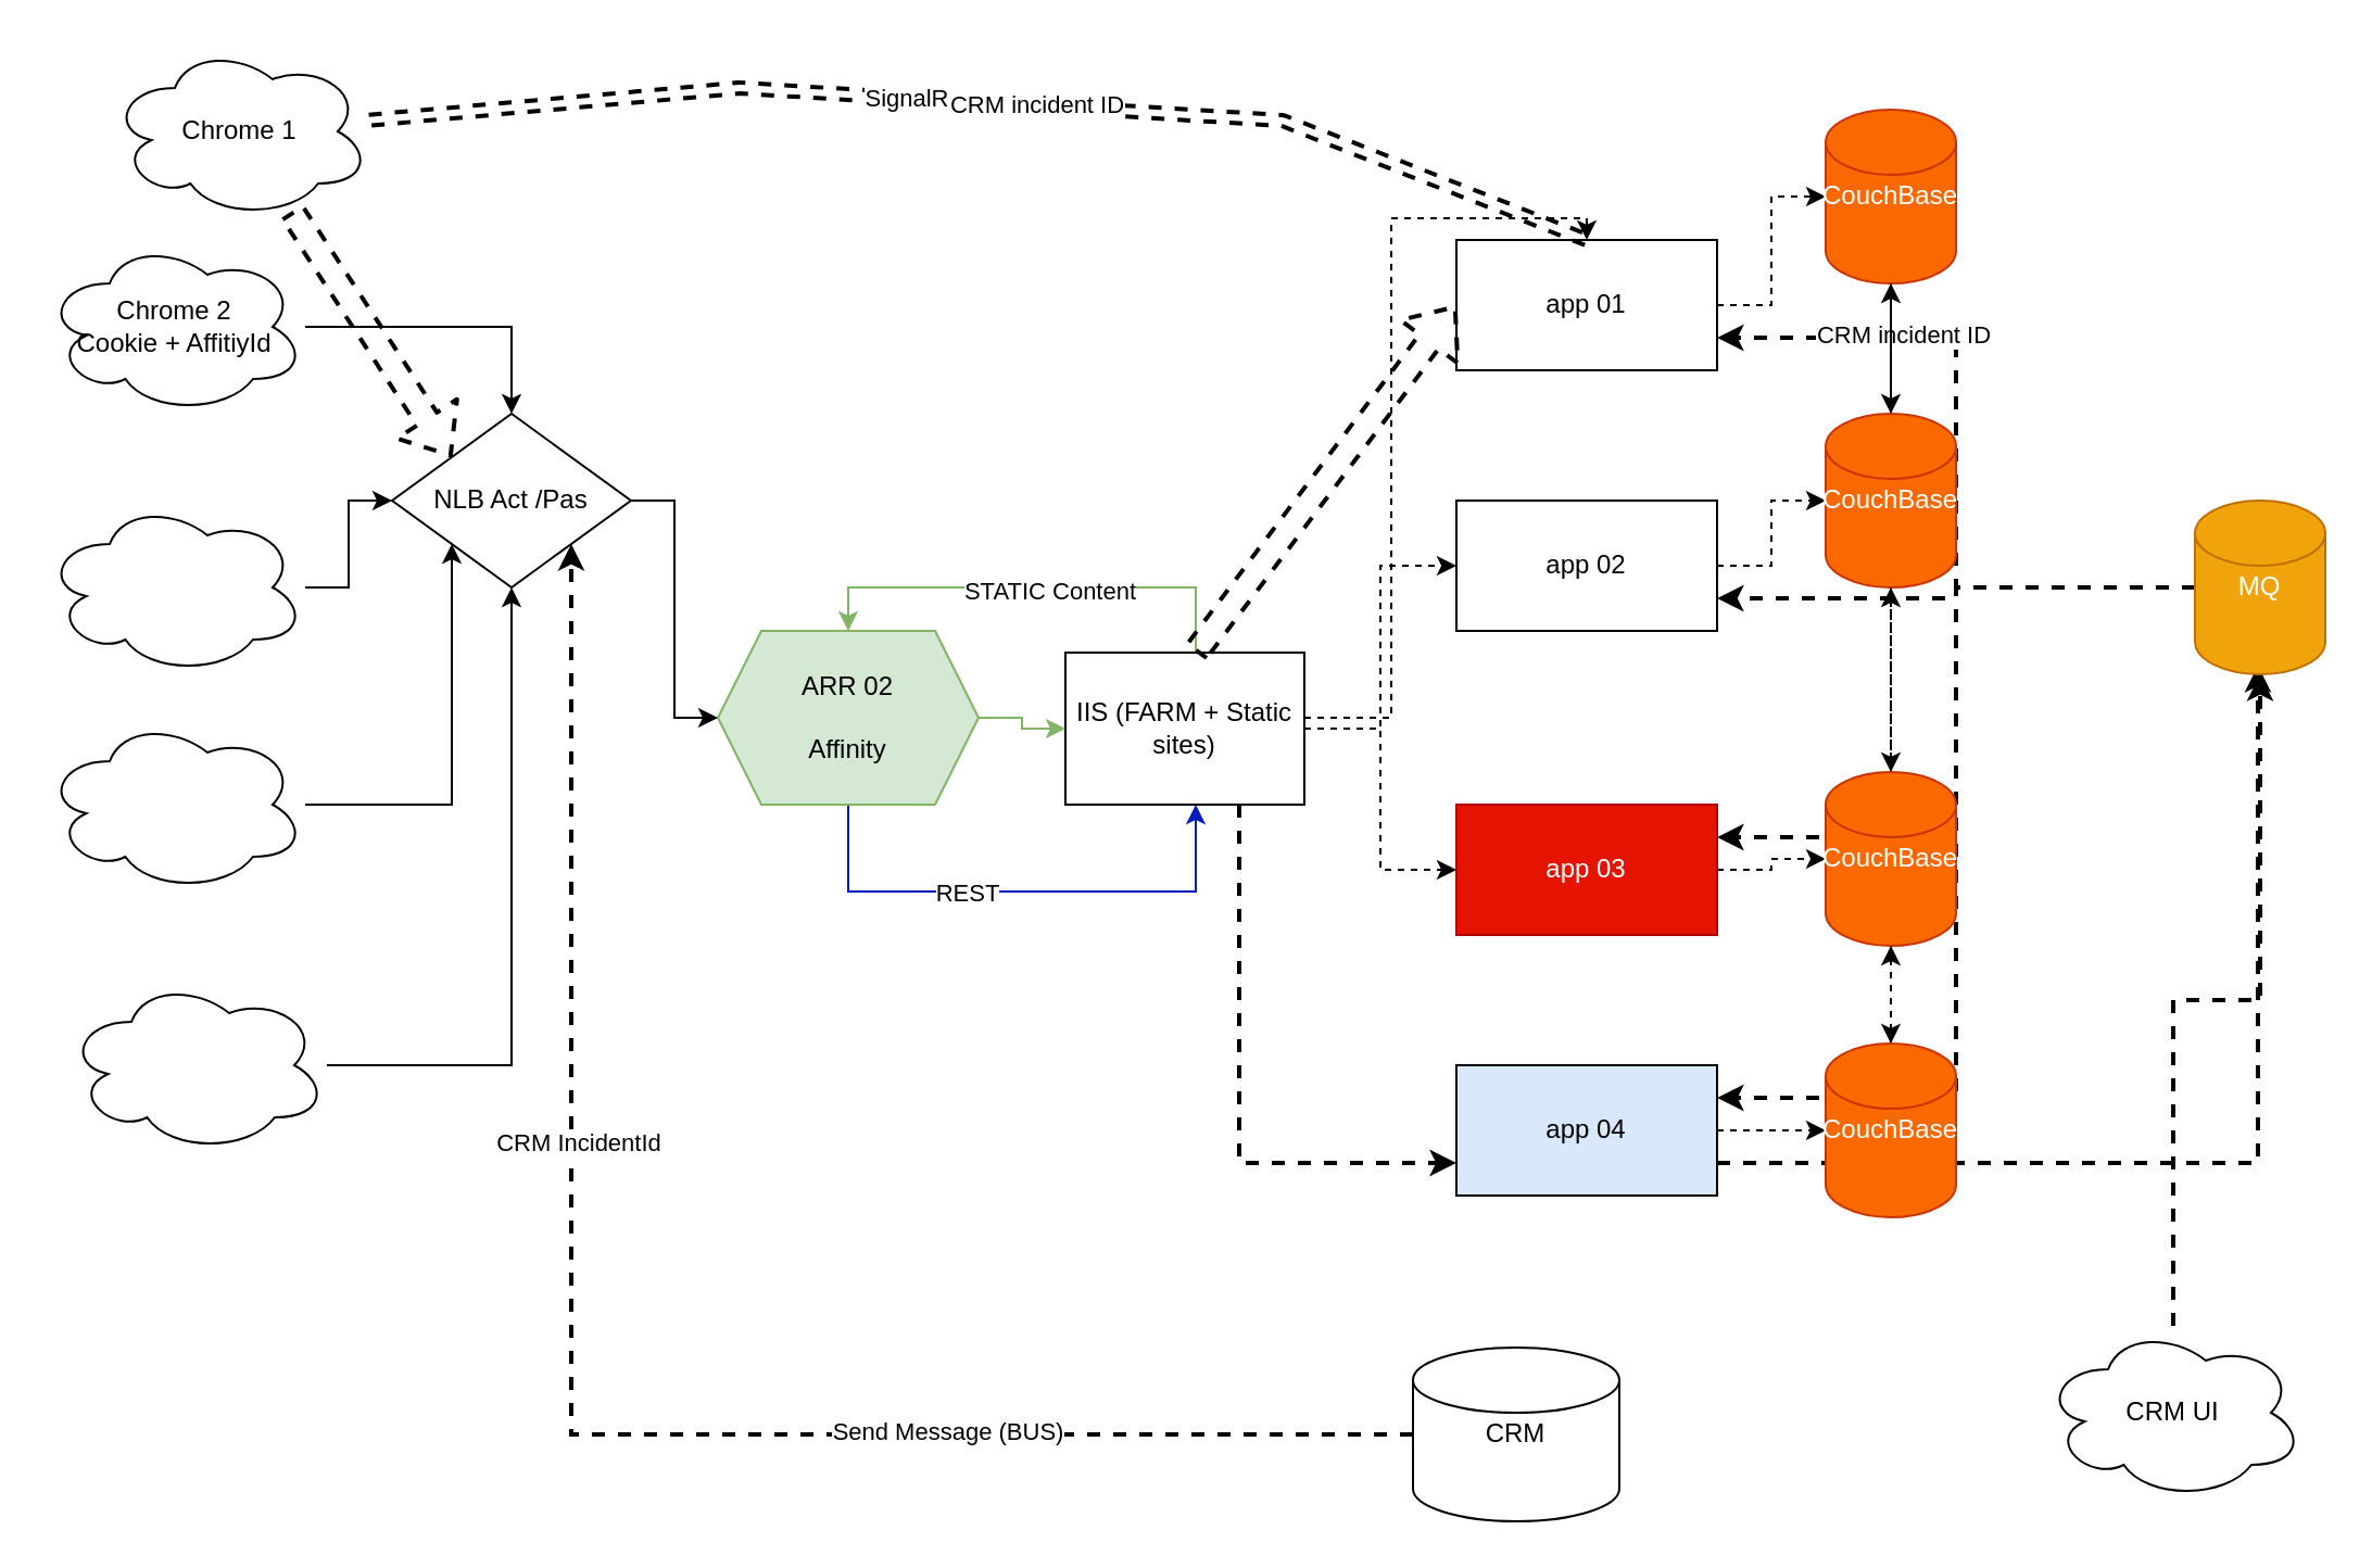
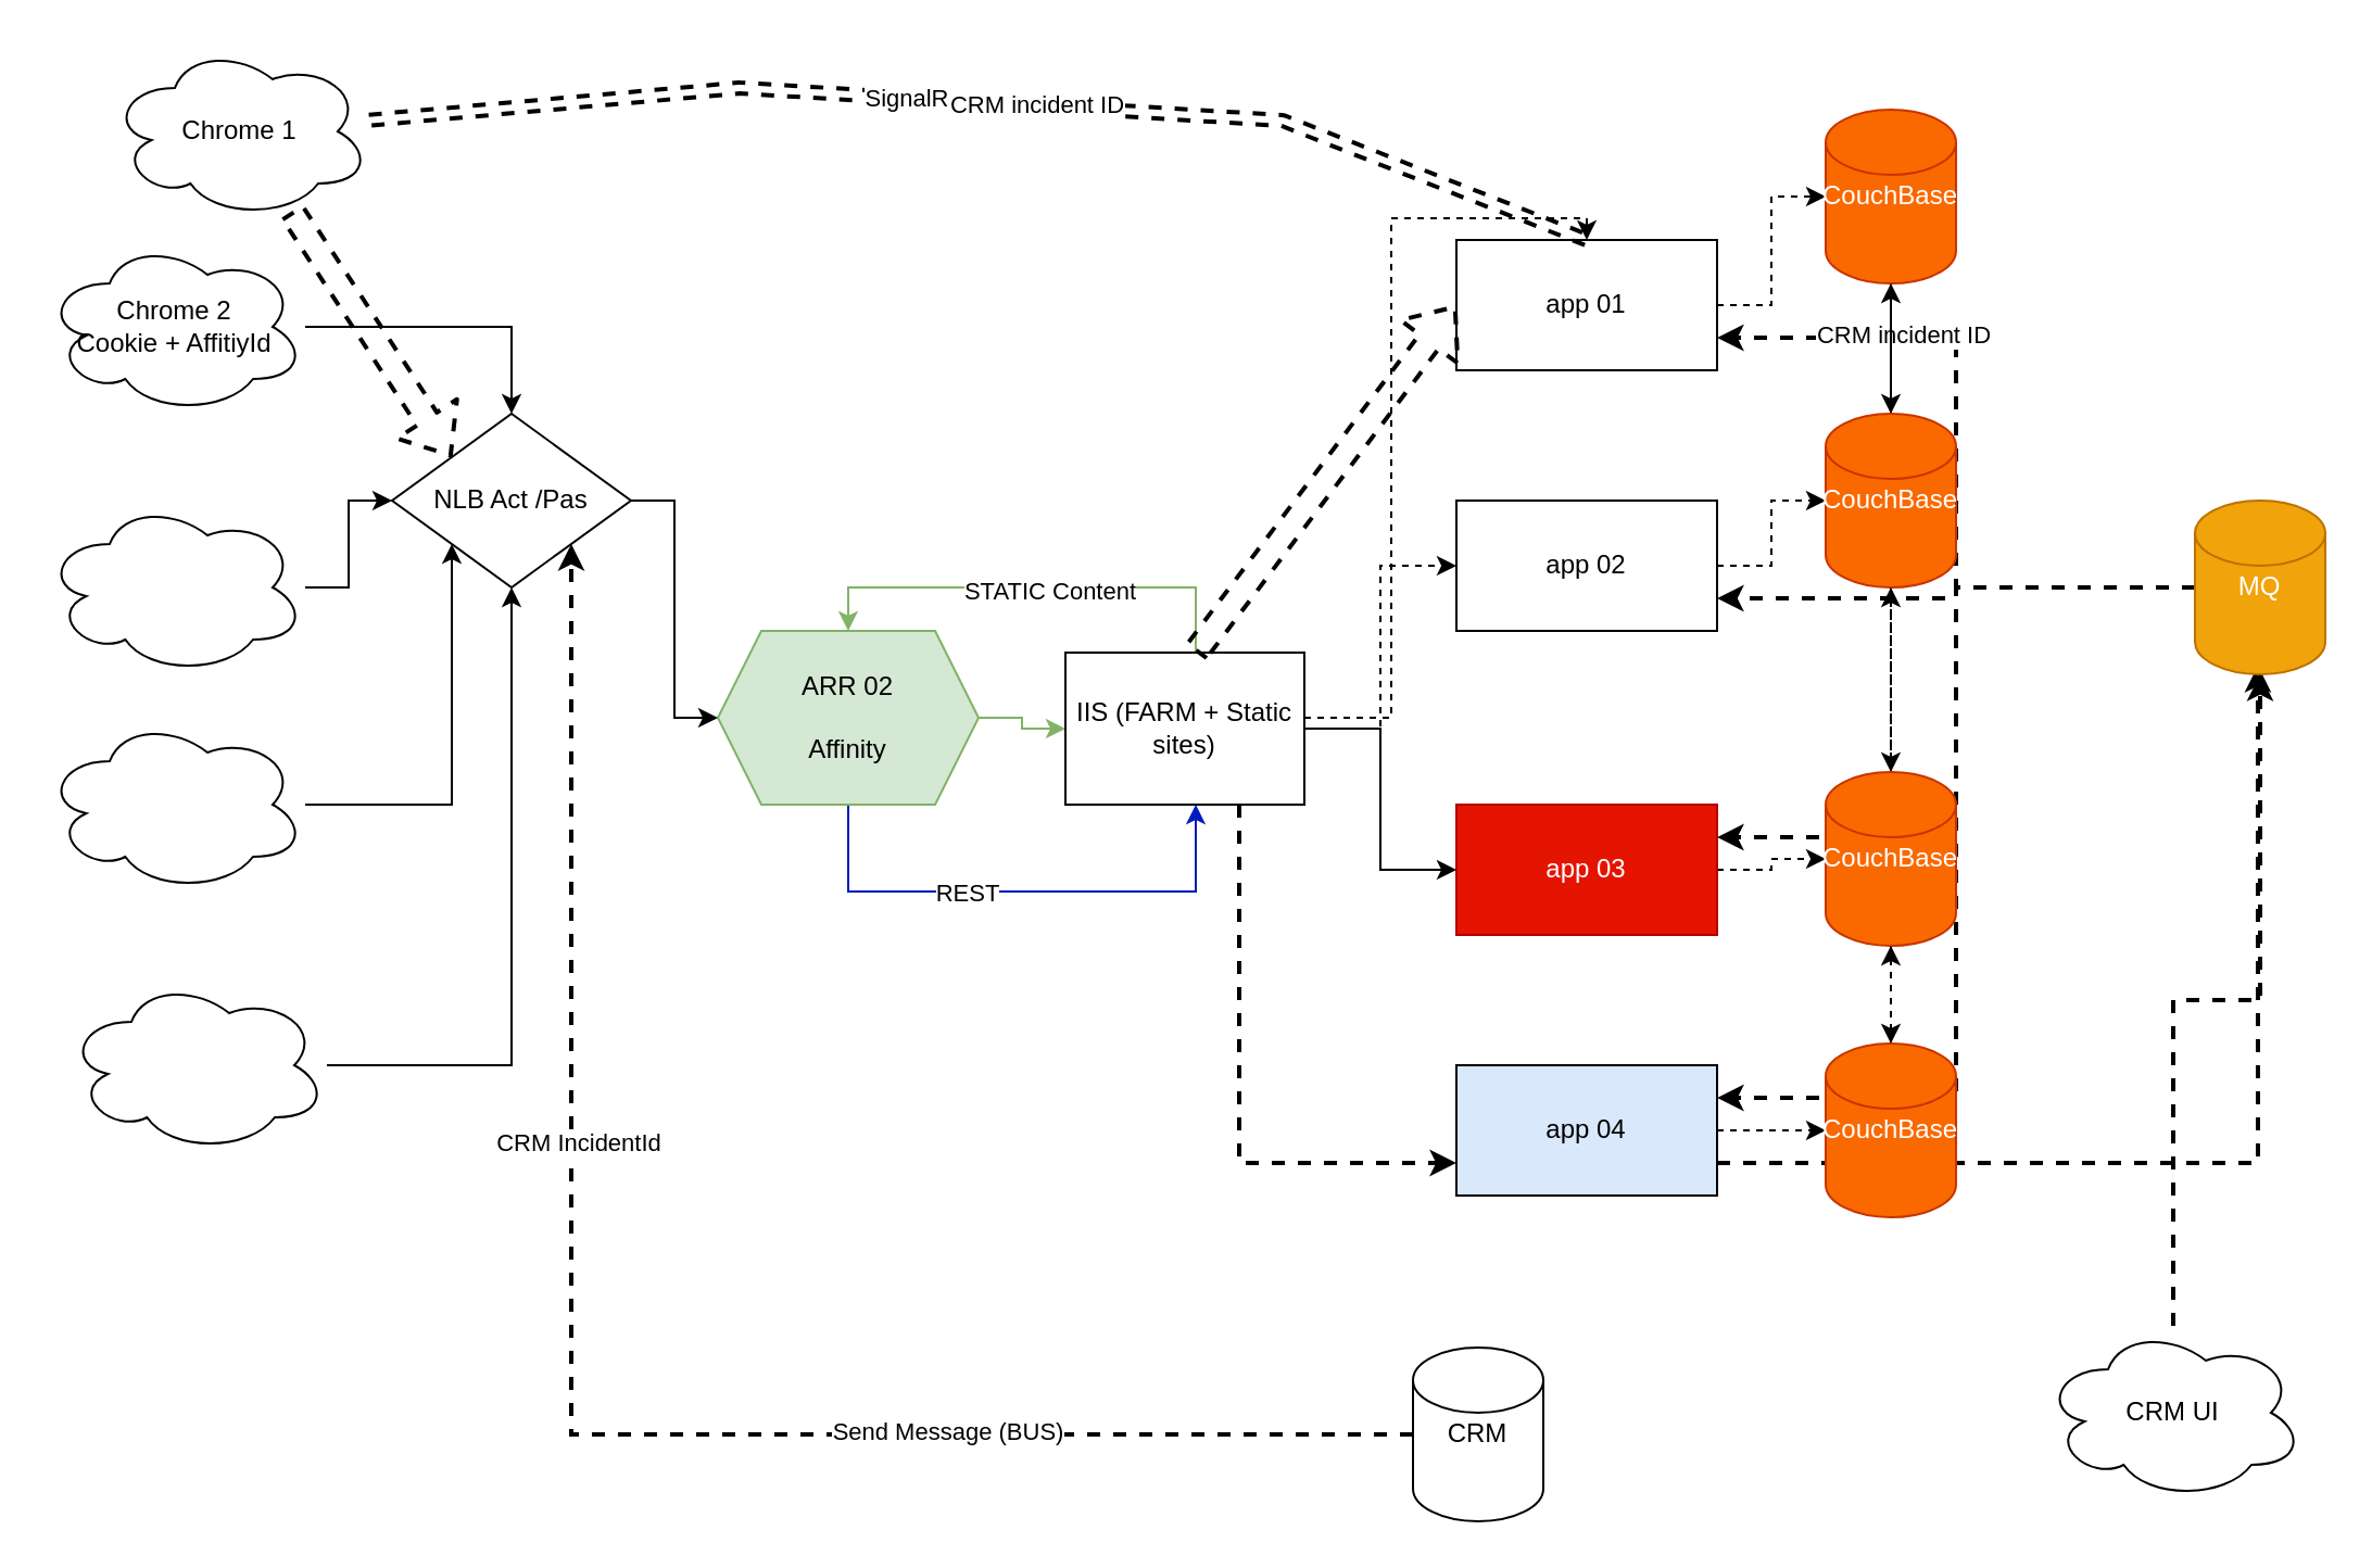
- <mxCell id="28" style="edgeStyle=orthogonalEdgeStyle;rounded=0;orthogonalLoop=1;jettySize=auto;html=1;entryX=0;entryY=0.5;entryDx=0;entryDy=0;dashed=1;" edge="1" parent="1" source="31" target="17"><mxGeometry relative="1" as="geometry" /></mxCell>
+ <mxCell id="28" style="edgeStyle=orthogonalEdgeStyle;rounded=0;orthogonalLoop=1;jettySize=auto;html=1;entryX=0;entryY=0.5;entryDx=0;entryDy=0;" edge="1" parent="1" source="31" target="17"><mxGeometry relative="1" as="geometry" /></mxCell>
- <mxCell id="41" value="CRM" style="shape=cylinder2;whiteSpace=wrap;html=1;boundedLbl=1;backgroundOutline=1;size=15;" vertex="1" parent="1"><mxGeometry x="650" y="620" width="95" height="80" as="geometry" /></mxCell>
+ <mxCell id="41" value="CRM" style="shape=cylinder2;whiteSpace=wrap;html=1;boundedLbl=1;backgroundOutline=1;size=15;" vertex="1" parent="1"><mxGeometry x="650" y="620" width="60" height="80" as="geometry" /></mxCell>
